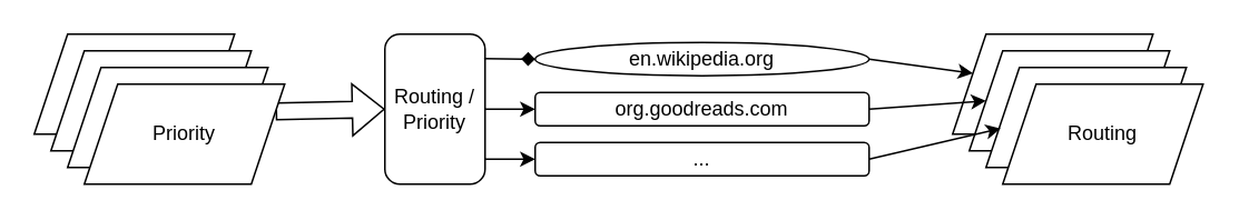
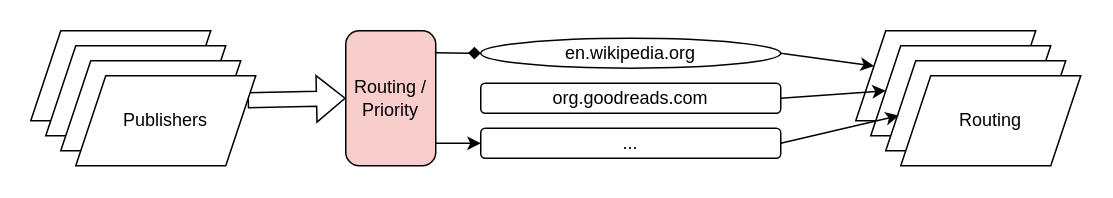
- <mxCell id="15" value="Routing / Priority" style="rounded=1;whiteSpace=wrap;html=1;" vertex="1" parent="1"><mxGeometry x="230" y="20" width="60" height="90" as="geometry" /></mxCell>
+ <mxCell id="15" value="Routing / Priority" style="rounded=1;whiteSpace=wrap;html=1;fillColor=#f8cecc;" vertex="1" parent="1"><mxGeometry x="230" y="20" width="60" height="90" as="geometry" /></mxCell>
- <mxCell id="18" value="" style="endArrow=classic;html=1;rounded=0;entryX=0;entryY=0.5;entryDx=0;entryDy=0;exitX=1;exitY=0.5;exitDx=0;exitDy=0;" edge="1" parent="1" source="15" target="7"><mxGeometry width="50" height="50" relative="1" as="geometry"><mxPoint x="141" y="65" as="sourcePoint" /><mxPoint x="200" y="10" as="targetPoint" /></mxGeometry></mxCell>
- <mxCell id="14" value="Priority" style="shape=parallelogram;perimeter=parallelogramPerimeter;whiteSpace=wrap;html=1;fixedSize=1;" vertex="1" parent="1"><mxGeometry x="50" y="50" width="120" height="60" as="geometry" /></mxCell>
+ <mxCell id="14" value="Publishers" style="shape=parallelogram;perimeter=parallelogramPerimeter;whiteSpace=wrap;html=1;fixedSize=1;" vertex="1" parent="1"><mxGeometry x="50" y="50" width="120" height="60" as="geometry" /></mxCell>
